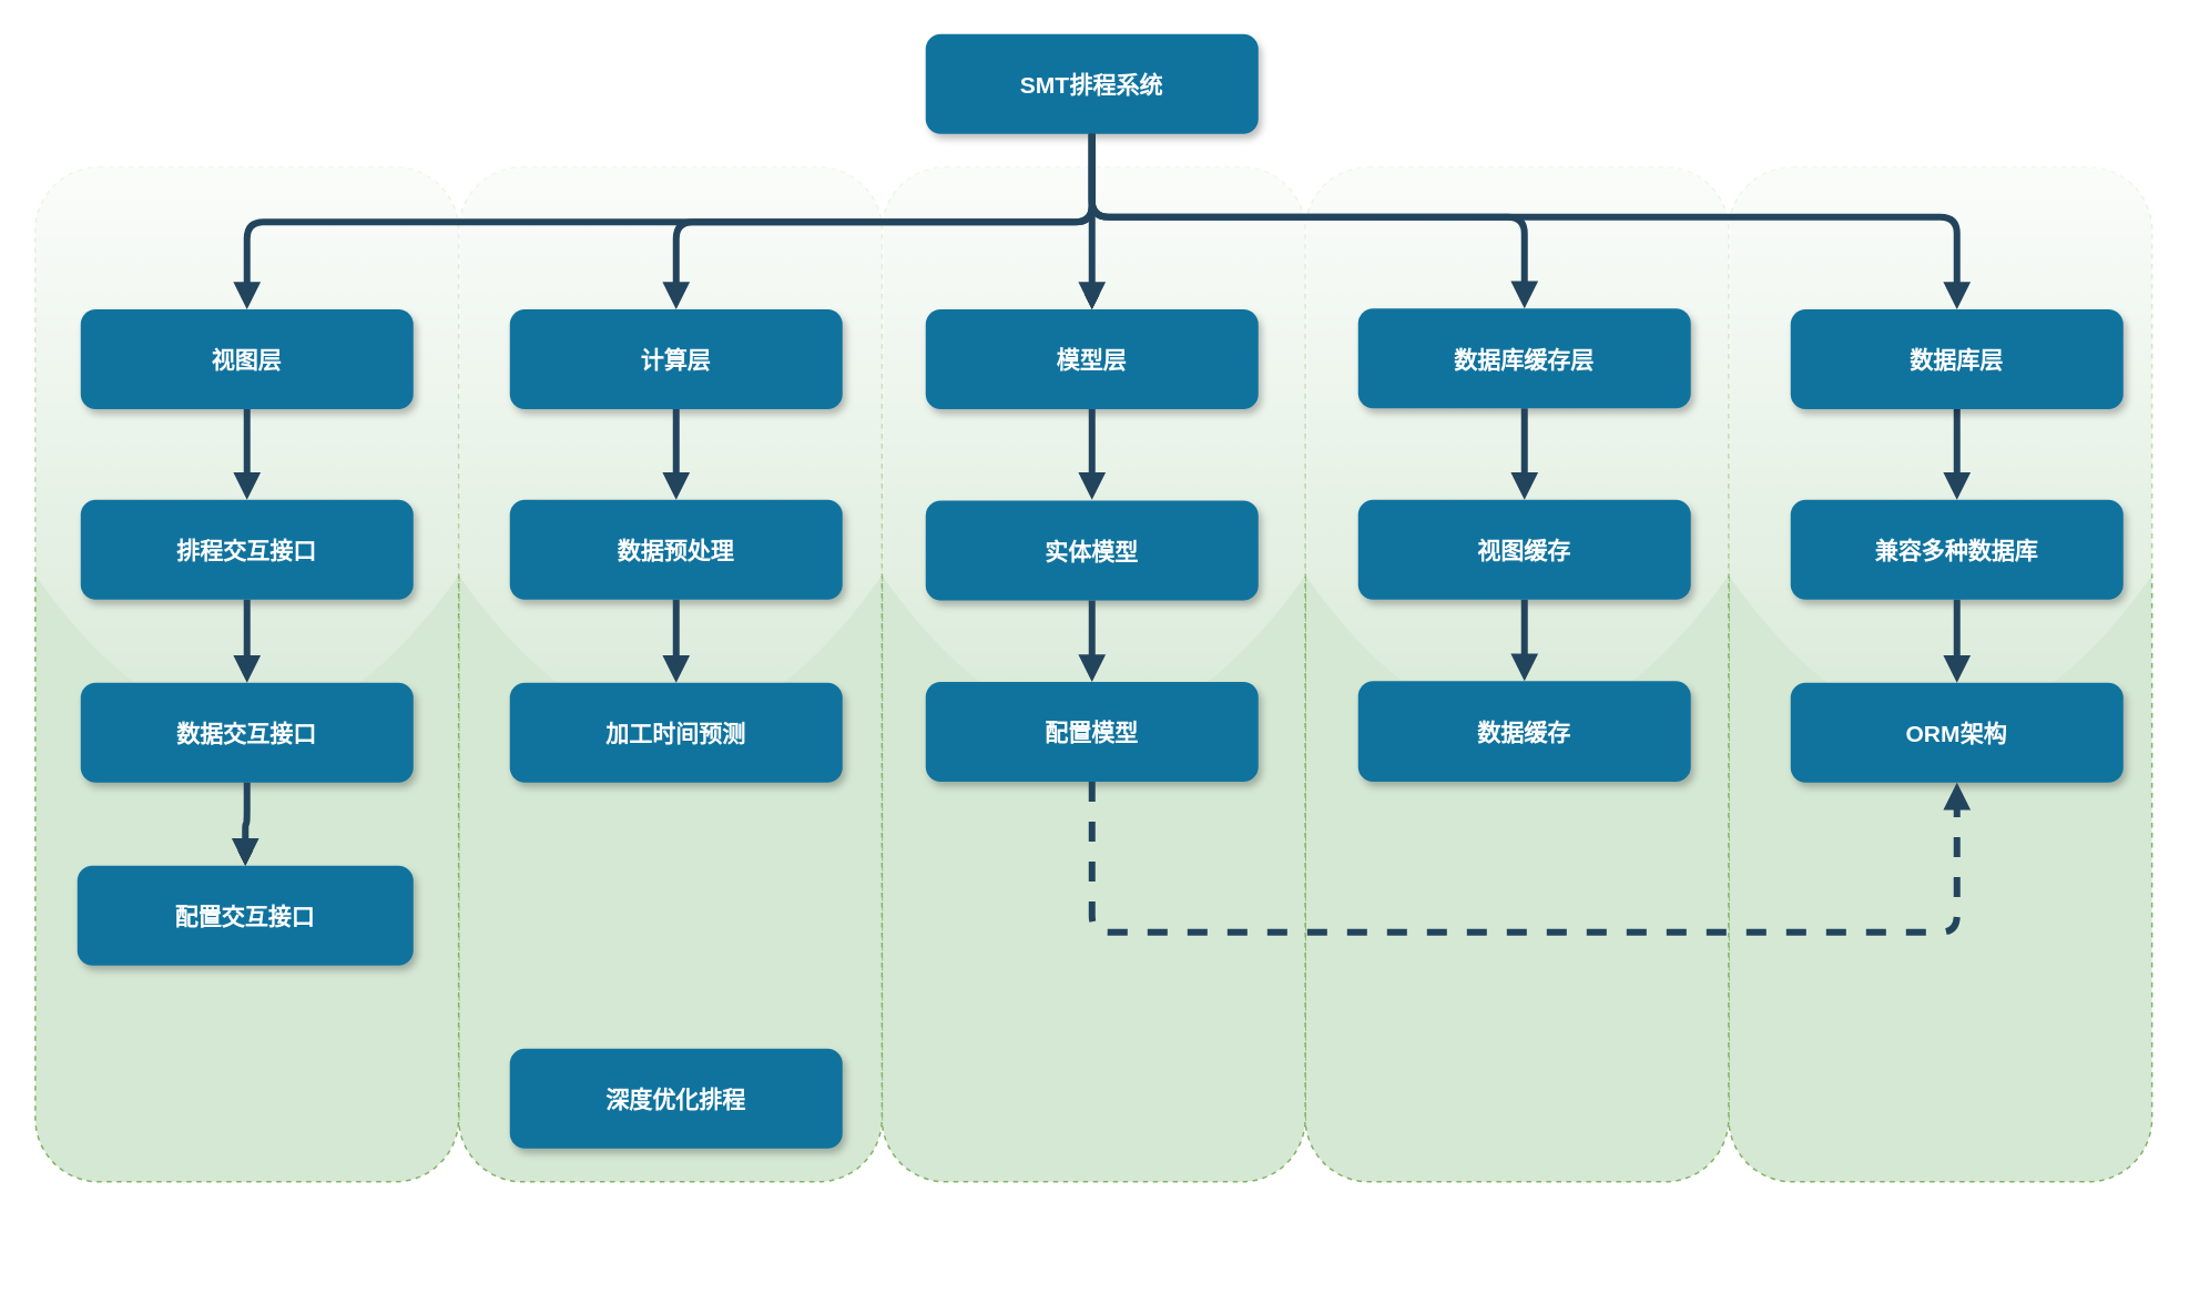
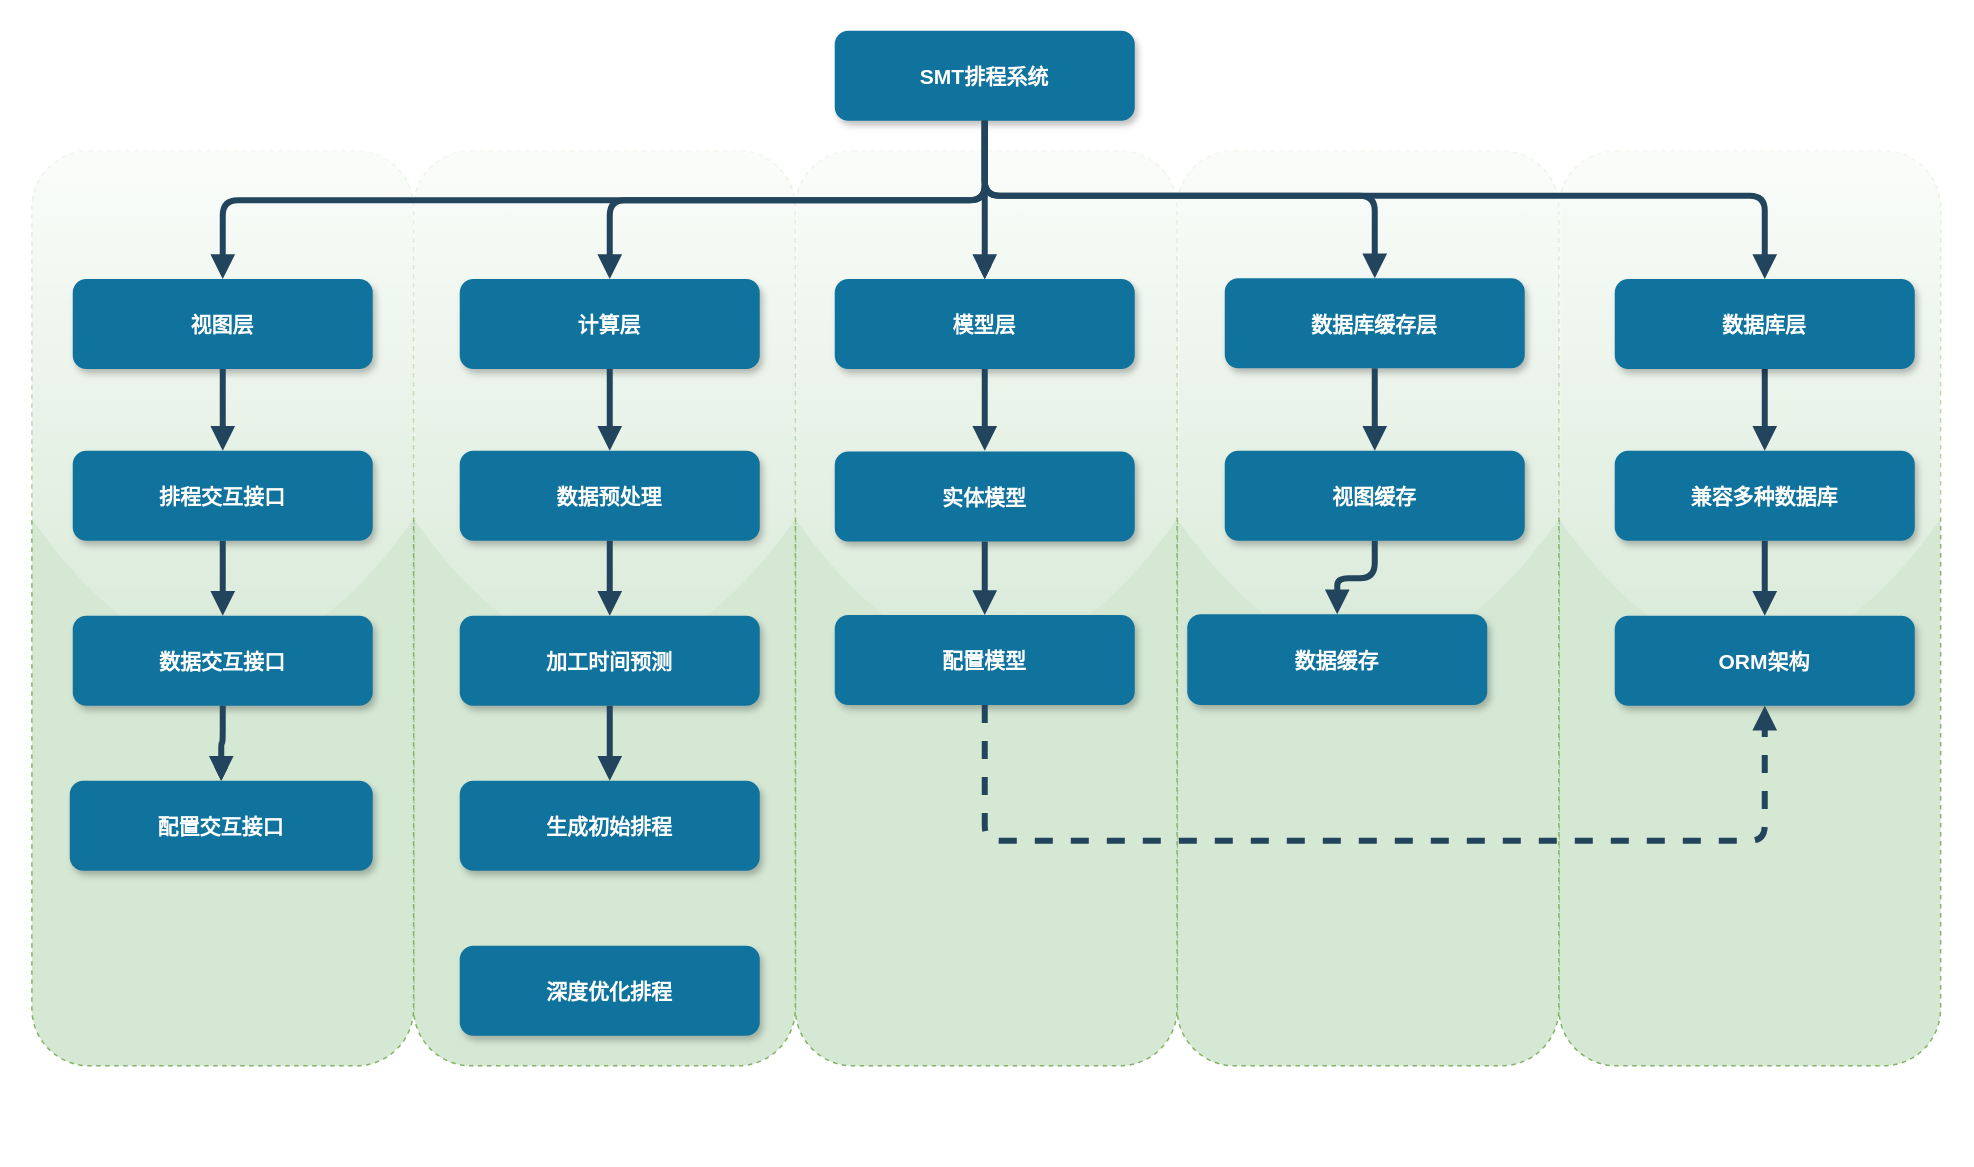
- <mxCell id="25" value="数据缓存" style="rounded=1;fillColor=#10739E;strokeColor=none;shadow=1;gradientColor=none;fontStyle=1;fontColor=#FFFFFF;fontSize=14;" parent="1" vertex="1"><mxGeometry x="816" y="409" width="200" height="60.5" as="geometry" /></mxCell>
+ <mxCell id="25" value="数据缓存" style="rounded=1;fillColor=#10739E;strokeColor=none;shadow=1;gradientColor=none;fontStyle=1;fontColor=#FFFFFF;fontSize=14;" parent="1" vertex="1"><mxGeometry x="791" y="409" width="200" height="60.5" as="geometry" /></mxCell>
+ <mxCell id="36" value="" style="edgeStyle=elbowEdgeStyle;elbow=vertical;strokeWidth=4;endArrow=block;endFill=1;fontStyle=1;strokeColor=#23445D;" parent="1" source="20" target="21" edge="1"><mxGeometry x="-210" y="60" width="100" height="100" as="geometry"><mxPoint x="-464" y="-110" as="sourcePoint" /><mxPoint x="-364" y="-210" as="targetPoint" /></mxGeometry></mxCell>
+ <mxCell id="21" value="生成初始排程" style="rounded=1;fillColor=#10739E;strokeColor=none;shadow=1;gradientColor=none;fontStyle=1;fontColor=#FFFFFF;fontSize=14;" parent="1" vertex="1"><mxGeometry x="306" y="520" width="200" height="60" as="geometry" /></mxCell>
